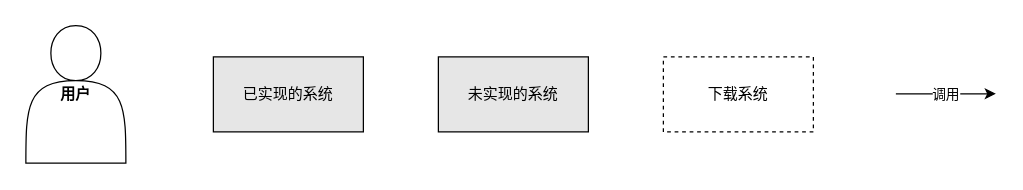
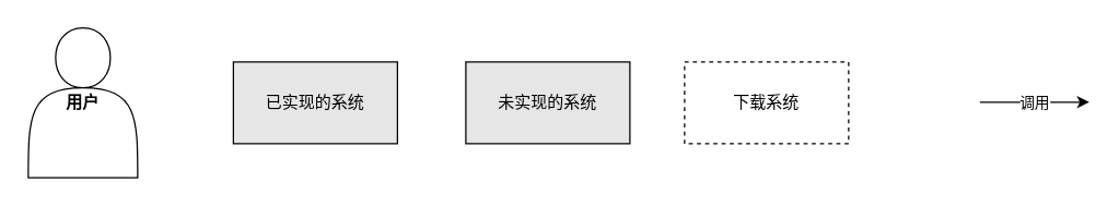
- <mxCell id="4" value="未实现的系统" style="rounded=0;whiteSpace=wrap;html=1;fillColor=#E6E6E6;" vertex="1" parent="1"><mxGeometry x="350" y="45" width="120" height="60" as="geometry" /></mxCell>
+ <mxCell id="4" value="未实现的系统" style="rounded=0;whiteSpace=wrap;html=1;fillColor=#E6E6E6;" vertex="1" parent="1"><mxGeometry x="340" y="45" width="120" height="60" as="geometry" /></mxCell>
- <mxCell id="5" value="下载系统" style="rounded=0;whiteSpace=wrap;html=1;fillColor=#FFFFFF;dashed=1;" vertex="1" parent="1"><mxGeometry x="530" y="45" width="120" height="60" as="geometry" /></mxCell>
+ <mxCell id="5" value="下载系统" style="rounded=0;whiteSpace=wrap;html=1;fillColor=#FFFFFF;dashed=1;" vertex="1" parent="1"><mxGeometry x="500" y="45" width="120" height="60" as="geometry" /></mxCell>
